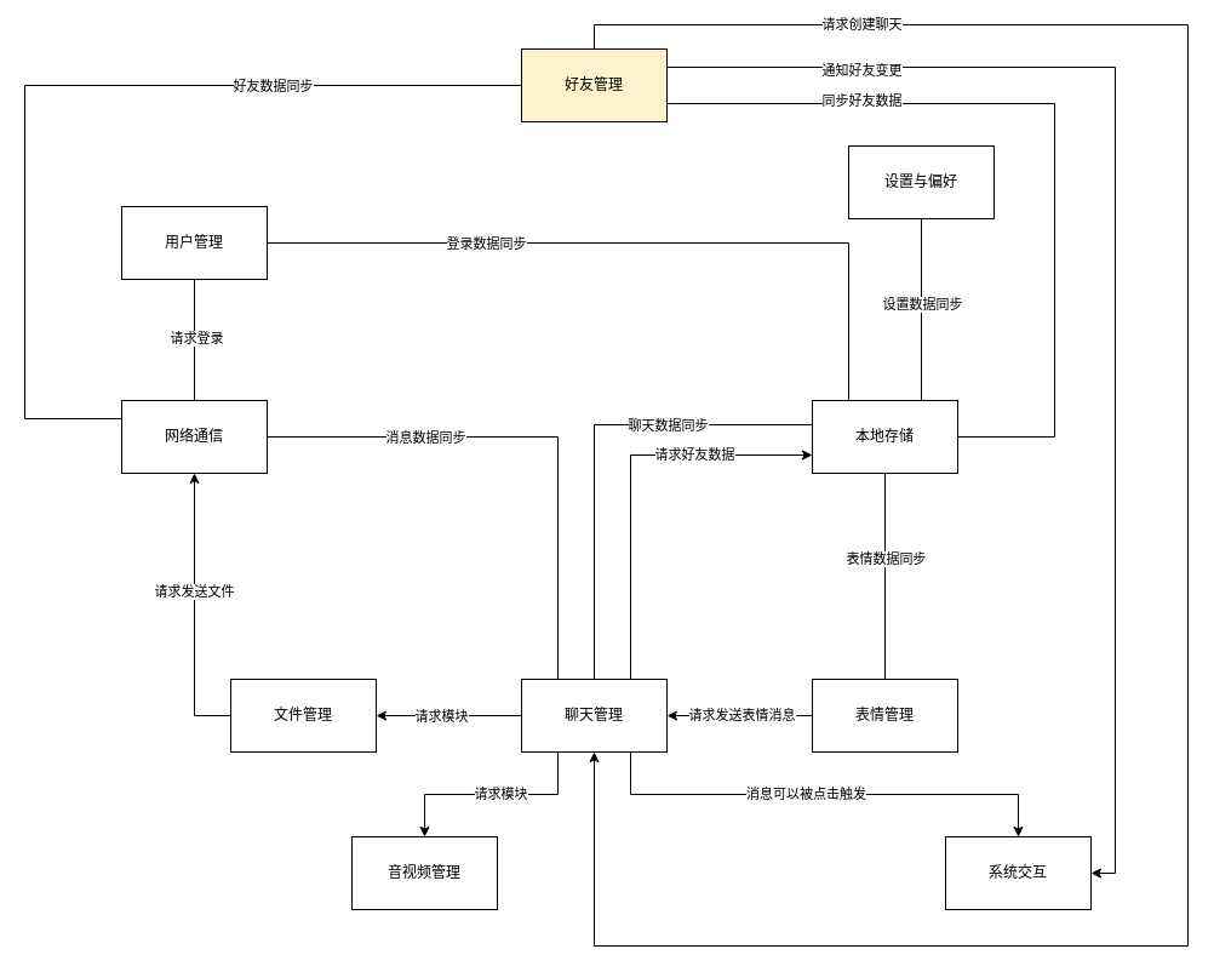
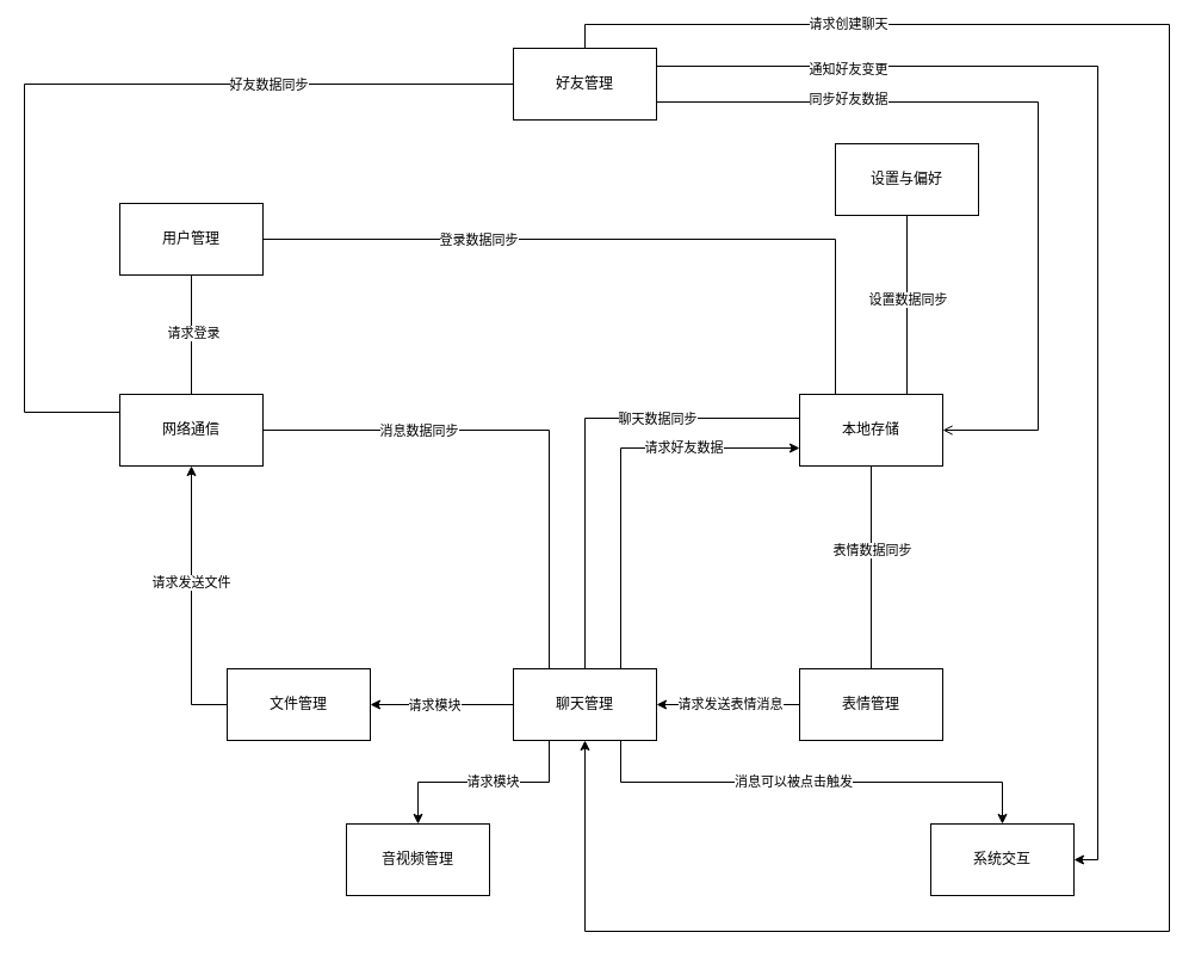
- <mxCell id="43" value="好友管理" style="rounded=0;whiteSpace=wrap;html=1;fillColor=#fff2cc;" parent="1" vertex="1"><mxGeometry x="430" y="40" width="120" height="60" as="geometry" /></mxCell>
+ <mxCell id="43" value="好友管理" style="rounded=0;whiteSpace=wrap;html=1;" parent="1" vertex="1"><mxGeometry x="430" y="40" width="120" height="60" as="geometry" /></mxCell>
- <mxCell id="37" style="edgeStyle=orthogonalEdgeStyle;rounded=0;orthogonalLoop=1;jettySize=auto;html=1;exitX=1;exitY=0.75;exitDx=0;exitDy=0;entryX=1;entryY=0.5;entryDx=0;entryDy=0;endArrow=none;endFill=0;" parent="1" source="43" target="20" edge="1"><mxGeometry relative="1" as="geometry"><Array as="points"><mxPoint x="870" y="85" /><mxPoint x="870" y="360" /></Array></mxGeometry></mxCell>
+ <mxCell id="37" style="edgeStyle=orthogonalEdgeStyle;rounded=0;orthogonalLoop=1;jettySize=auto;html=1;exitX=1;exitY=0.75;exitDx=0;exitDy=0;entryX=1;entryY=0.5;entryDx=0;entryDy=0;endArrow=open;endFill=0;" parent="1" source="43" target="20" edge="1"><mxGeometry relative="1" as="geometry"><Array as="points"><mxPoint x="870" y="85" /><mxPoint x="870" y="360" /></Array></mxGeometry></mxCell>
